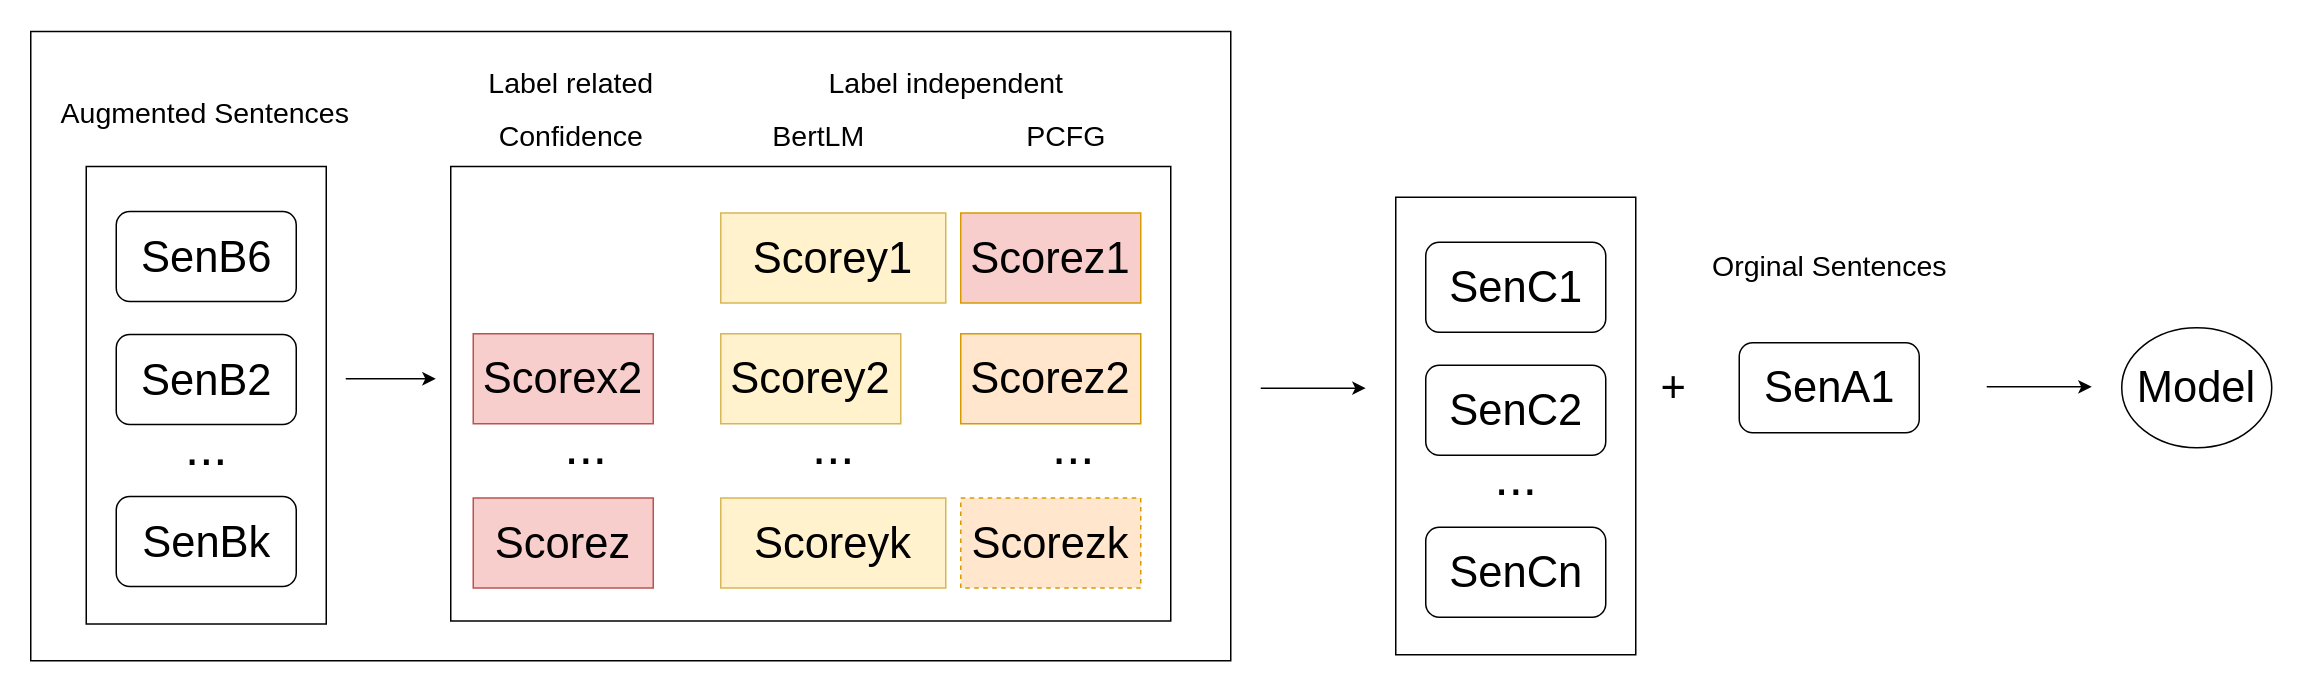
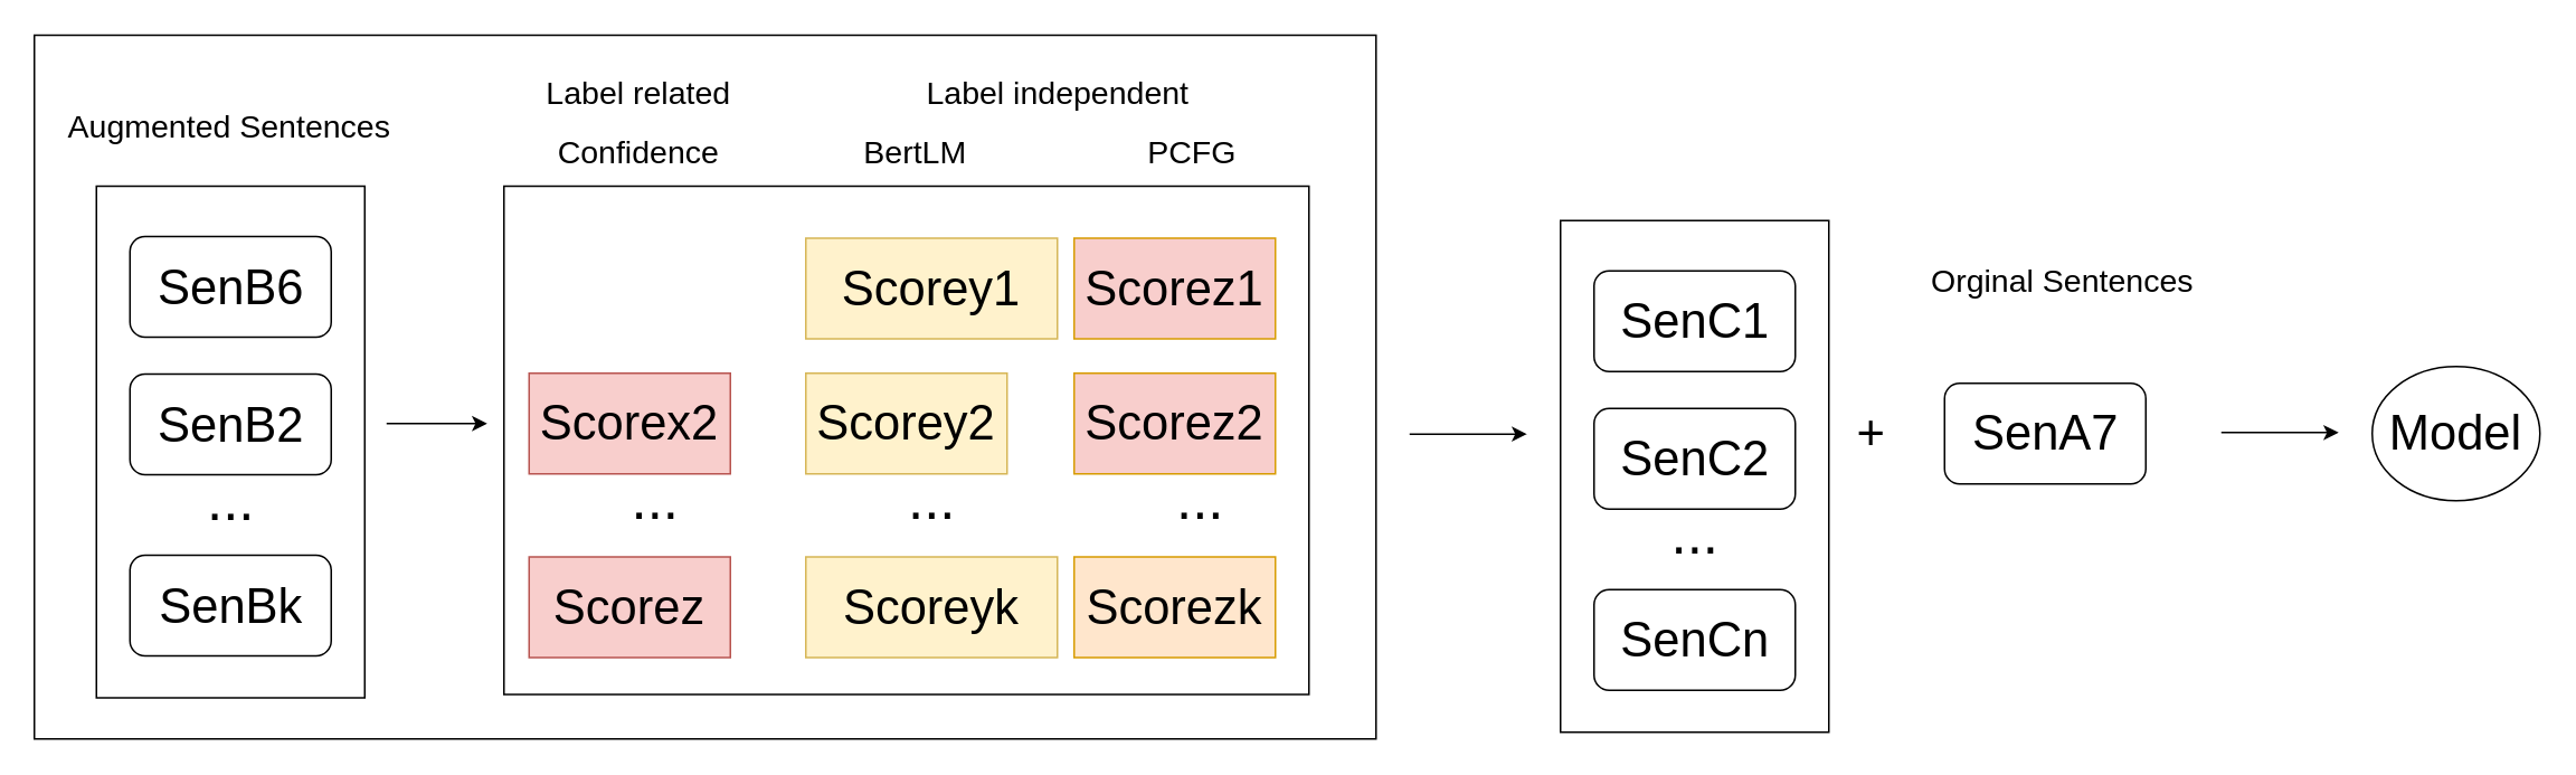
- <mxCell id="6" value="Orginal Sentences" style="text;html=1;align=center;verticalAlign=middle;resizable=0;points=[];autosize=1;fontSize=19;" vertex="1" parent="1"><mxGeometry x="1134" y="162.5" width="170" height="30" as="geometry" /></mxCell>
+ <mxCell id="6" value="Orginal Sentences" style="text;html=1;align=center;verticalAlign=middle;resizable=0;points=[];autosize=1;fontSize=19;" vertex="1" parent="1"><mxGeometry x="1144" y="152.5" width="170" height="30" as="geometry" /></mxCell>
- <mxCell id="40" value="&lt;font style=&quot;font-size: 29px&quot;&gt;Scorez2&lt;/font&gt;" style="rounded=0;whiteSpace=wrap;html=1;sketch=0;fillColor=#ffe6cc;strokeColor=#d79b00;" vertex="1" parent="1"><mxGeometry x="640" y="222" width="120" height="60" as="geometry" /></mxCell>
+ <mxCell id="40" value="&lt;font style=&quot;font-size: 29px&quot;&gt;Scorez2&lt;/font&gt;" style="rounded=0;whiteSpace=wrap;html=1;sketch=0;fillColor=#f8cecc;strokeColor=#d79b00;" vertex="1" parent="1"><mxGeometry x="640" y="222" width="120" height="60" as="geometry" /></mxCell>
- <mxCell id="5" value="&lt;font style=&quot;font-size: 29px&quot;&gt;SenA1&lt;/font&gt;" style="text;html=1;resizable=0;autosize=1;align=center;verticalAlign=middle;points=[];rounded=0;fontSize=29;" vertex="1" parent="1"><mxGeometry x="1169" y="238" width="100" height="40" as="geometry" /></mxCell>
+ <mxCell id="5" value="&lt;font style=&quot;font-size: 29px&quot;&gt;SenA7&lt;/font&gt;" style="text;html=1;resizable=0;autosize=1;align=center;verticalAlign=middle;points=[];rounded=0;fontSize=29;" vertex="1" parent="1"><mxGeometry x="1169" y="238" width="100" height="40" as="geometry" /></mxCell>
- <mxCell id="41" value="&lt;font style=&quot;font-size: 29px&quot;&gt;Scorezk&lt;/font&gt;" style="rounded=0;whiteSpace=wrap;html=1;sketch=0;fillColor=#ffe6cc;strokeColor=#d79b00;dashed=1;" vertex="1" parent="1"><mxGeometry x="640" y="331.5" width="120" height="60" as="geometry" /></mxCell>
+ <mxCell id="41" value="&lt;font style=&quot;font-size: 29px&quot;&gt;Scorezk&lt;/font&gt;" style="rounded=0;whiteSpace=wrap;html=1;sketch=0;fillColor=#ffe6cc;strokeColor=#d79b00;" vertex="1" parent="1"><mxGeometry x="640" y="331.5" width="120" height="60" as="geometry" /></mxCell>
